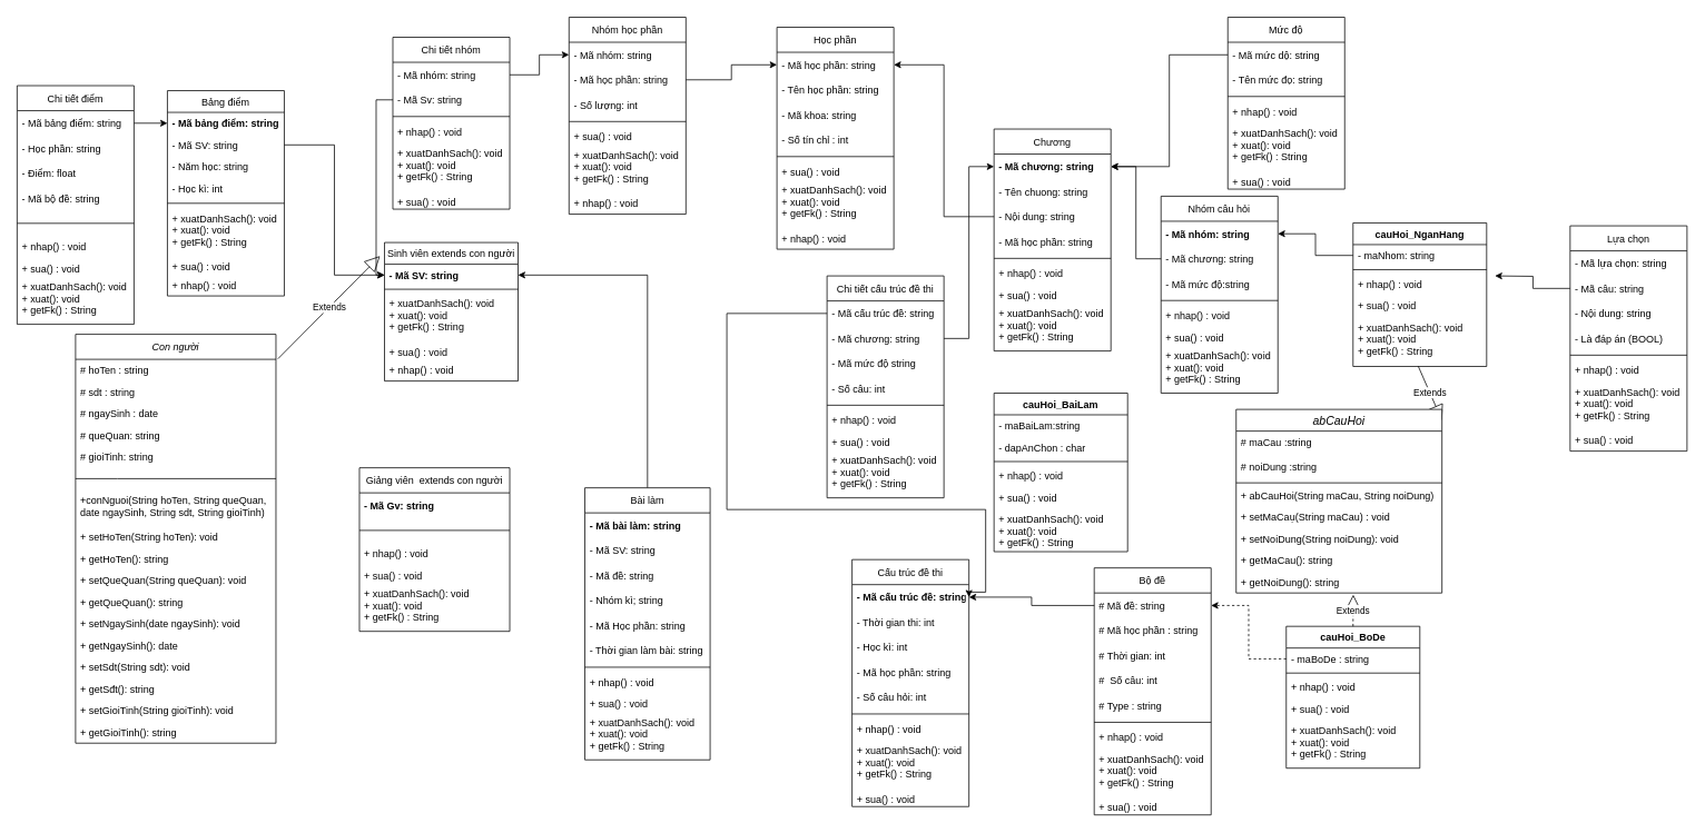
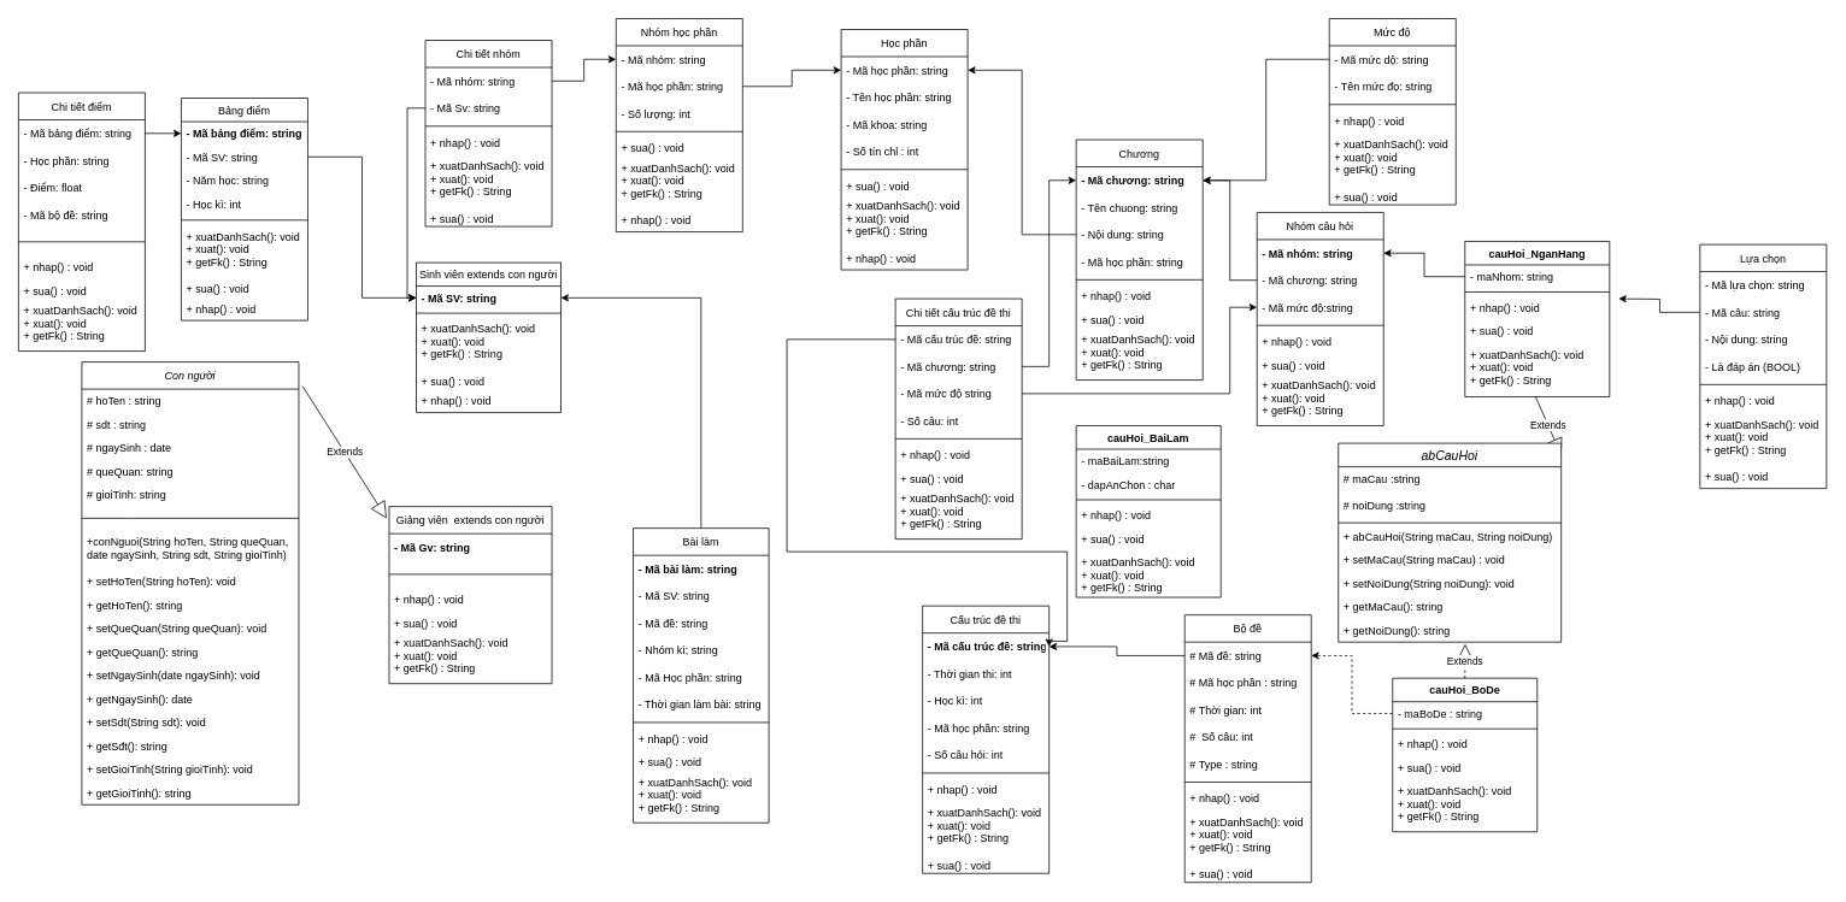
- <mxCell id="180" value="Extends" style="endArrow=block;endSize=16;endFill=0;html=1;rounded=0;exitX=1.01;exitY=0.06;exitDx=0;exitDy=0;exitPerimeter=0;entryX=-0.033;entryY=0.097;entryDx=0;entryDy=0;entryPerimeter=0;" parent="1" source="113" target="2" edge="1"><mxGeometry width="160" relative="1" as="geometry"><mxPoint x="-29" y="465" as="sourcePoint" /><mxPoint x="424.78" y="493.612" as="targetPoint" /></mxGeometry></mxCell>
+ <mxCell id="173" style="edgeStyle=orthogonalEdgeStyle;rounded=0;orthogonalLoop=1;jettySize=auto;html=1;entryX=0;entryY=0.5;entryDx=0;entryDy=0;" parent="1" source="50" target="78" edge="1"><mxGeometry relative="1" as="geometry"><Array as="points"><mxPoint x="1360" y="435" /><mxPoint x="1360" y="340" /></Array></mxGeometry></mxCell>
+ <mxCell id="179" value="Extends" style="endArrow=block;endSize=16;endFill=0;html=1;rounded=0;exitX=1.018;exitY=0.055;exitDx=0;exitDy=0;exitPerimeter=0;entryX=-0.015;entryY=0.067;entryDx=0;entryDy=0;entryPerimeter=0;" parent="1" source="113" target="29" edge="1"><mxGeometry width="160" relative="1" as="geometry"><mxPoint x="350" y="620" as="sourcePoint" /><mxPoint x="510" y="620" as="targetPoint" /></mxGeometry></mxCell>
